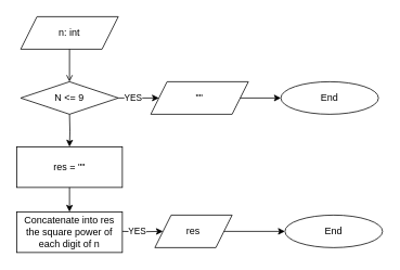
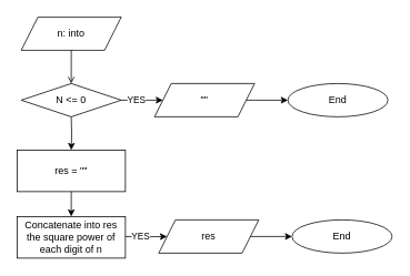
- <mxCell id="2" value="n: int" style="shape=parallelogram;perimeter=parallelogramPerimeter;whiteSpace=wrap;html=1;fixedSize=1;" vertex="1" parent="1"><mxGeometry x="25" y="20" width="120" height="40" as="geometry" /></mxCell>
+ <mxCell id="2" value="n: into" style="shape=parallelogram;perimeter=parallelogramPerimeter;whiteSpace=wrap;html=1;fixedSize=1;" vertex="1" parent="1"><mxGeometry x="25" y="20" width="120" height="40" as="geometry" /></mxCell>
- <mxCell id="3" value="N &amp;lt;= 9" style="rhombus;whiteSpace=wrap;html=1;" vertex="1" parent="1"><mxGeometry x="25" y="100" width="120" height="40" as="geometry" /></mxCell>
+ <mxCell id="3" value="N &amp;lt;= 0" style="rhombus;whiteSpace=wrap;html=1;" vertex="1" parent="1"><mxGeometry x="25" y="100" width="120" height="40" as="geometry" /></mxCell>
- <mxCell id="11" value="res" style="shape=parallelogram;perimeter=parallelogramPerimeter;whiteSpace=wrap;html=1;fixedSize=1;" vertex="1" parent="1"><mxGeometry x="190" y="264" width="95" height="40" as="geometry" /></mxCell>
+ <mxCell id="11" value="res" style="shape=parallelogram;perimeter=parallelogramPerimeter;whiteSpace=wrap;html=1;fixedSize=1;" vertex="1" parent="1"><mxGeometry x="190" y="264" width="120" height="40" as="geometry" /></mxCell>
